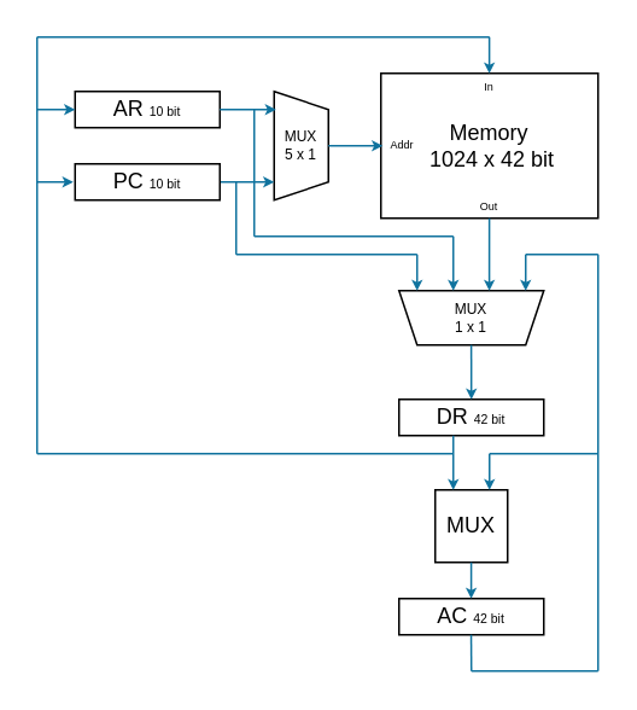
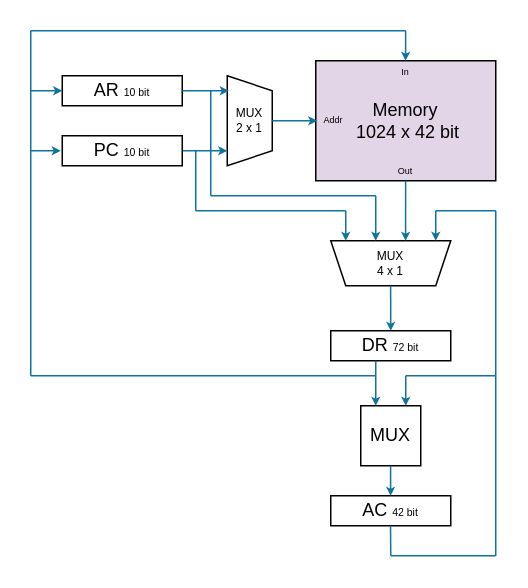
- <mxCell id="24" value="MUX&lt;br&gt;5 x 1" style="text;html=1;align=center;verticalAlign=middle;whiteSpace=wrap;rounded=0;fontSize=8;" parent="1" vertex="1"><mxGeometry x="151" y="70" width="30" height="20" as="geometry" /></mxCell>
+ <mxCell id="24" value="MUX&lt;br&gt;2 x 1" style="text;html=1;align=center;verticalAlign=middle;whiteSpace=wrap;rounded=0;fontSize=8;" parent="1" vertex="1"><mxGeometry x="151" y="70" width="30" height="20" as="geometry" /></mxCell>
- <mxCell id="2" value="&lt;div&gt;&lt;br&gt;&lt;/div&gt;Memory&lt;div&gt;&amp;nbsp; &amp;nbsp; &amp;nbsp; 1024 x 42 bit&amp;nbsp; &amp;nbsp; &amp;nbsp;&lt;/div&gt;&lt;div&gt;&lt;br&gt;&lt;/div&gt;" style="rounded=0;whiteSpace=wrap;html=1;" parent="1" vertex="1"><mxGeometry x="210" y="40" width="120" height="80" as="geometry" /></mxCell>
+ <mxCell id="2" value="&lt;div&gt;&lt;br&gt;&lt;/div&gt;Memory&lt;div&gt;&amp;nbsp; &amp;nbsp; &amp;nbsp; 1024 x 42 bit&amp;nbsp; &amp;nbsp; &amp;nbsp;&lt;/div&gt;&lt;div&gt;&lt;br&gt;&lt;/div&gt;" style="rounded=0;whiteSpace=wrap;html=1;fillColor=#e1d5e7;" parent="1" vertex="1"><mxGeometry x="210" y="40" width="120" height="80" as="geometry" /></mxCell>
- <mxCell id="11" value="MUX&lt;br&gt;1 x 1" style="text;html=1;align=center;verticalAlign=middle;whiteSpace=wrap;rounded=0;fontSize=8;" parent="1" vertex="1"><mxGeometry x="245" y="165" width="30" height="20" as="geometry" /></mxCell>
+ <mxCell id="11" value="MUX&lt;br&gt;4 x 1" style="text;html=1;align=center;verticalAlign=middle;whiteSpace=wrap;rounded=0;fontSize=8;" parent="1" vertex="1"><mxGeometry x="245" y="165" width="30" height="20" as="geometry" /></mxCell>
- <mxCell id="4" value="DR &lt;font style=&quot;font-size: 7px;&quot;&gt;42 bit&lt;/font&gt;" style="rounded=0;whiteSpace=wrap;html=1;" parent="1" vertex="1"><mxGeometry x="220" y="220" width="80" height="20" as="geometry" /></mxCell>
+ <mxCell id="4" value="DR &lt;font style=&quot;font-size: 7px;&quot;&gt;72 bit&lt;/font&gt;" style="rounded=0;whiteSpace=wrap;html=1;" parent="1" vertex="1"><mxGeometry x="220" y="220" width="80" height="20" as="geometry" /></mxCell>
